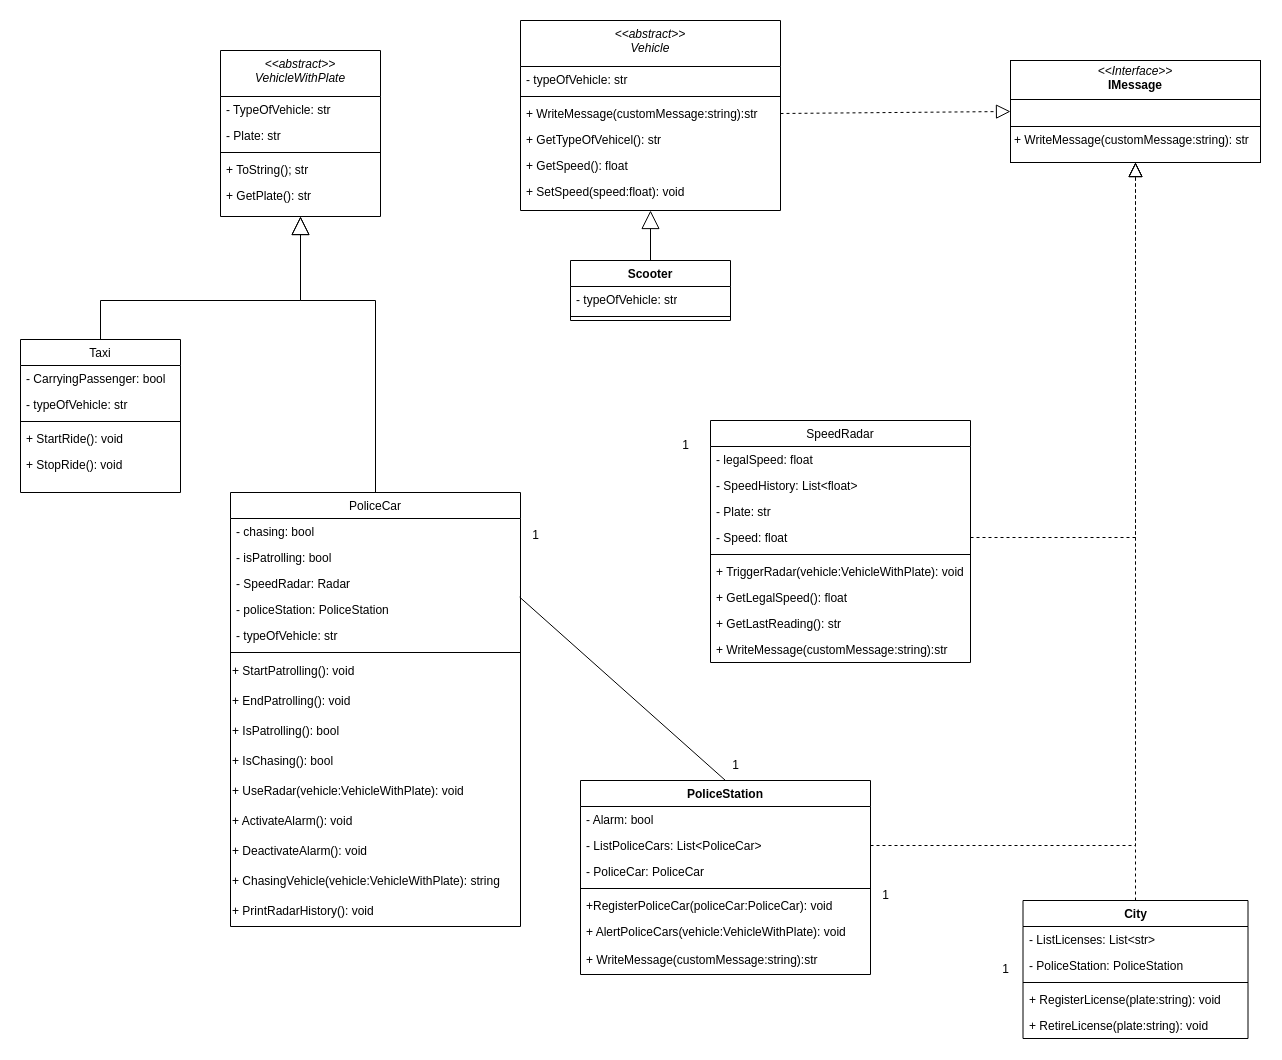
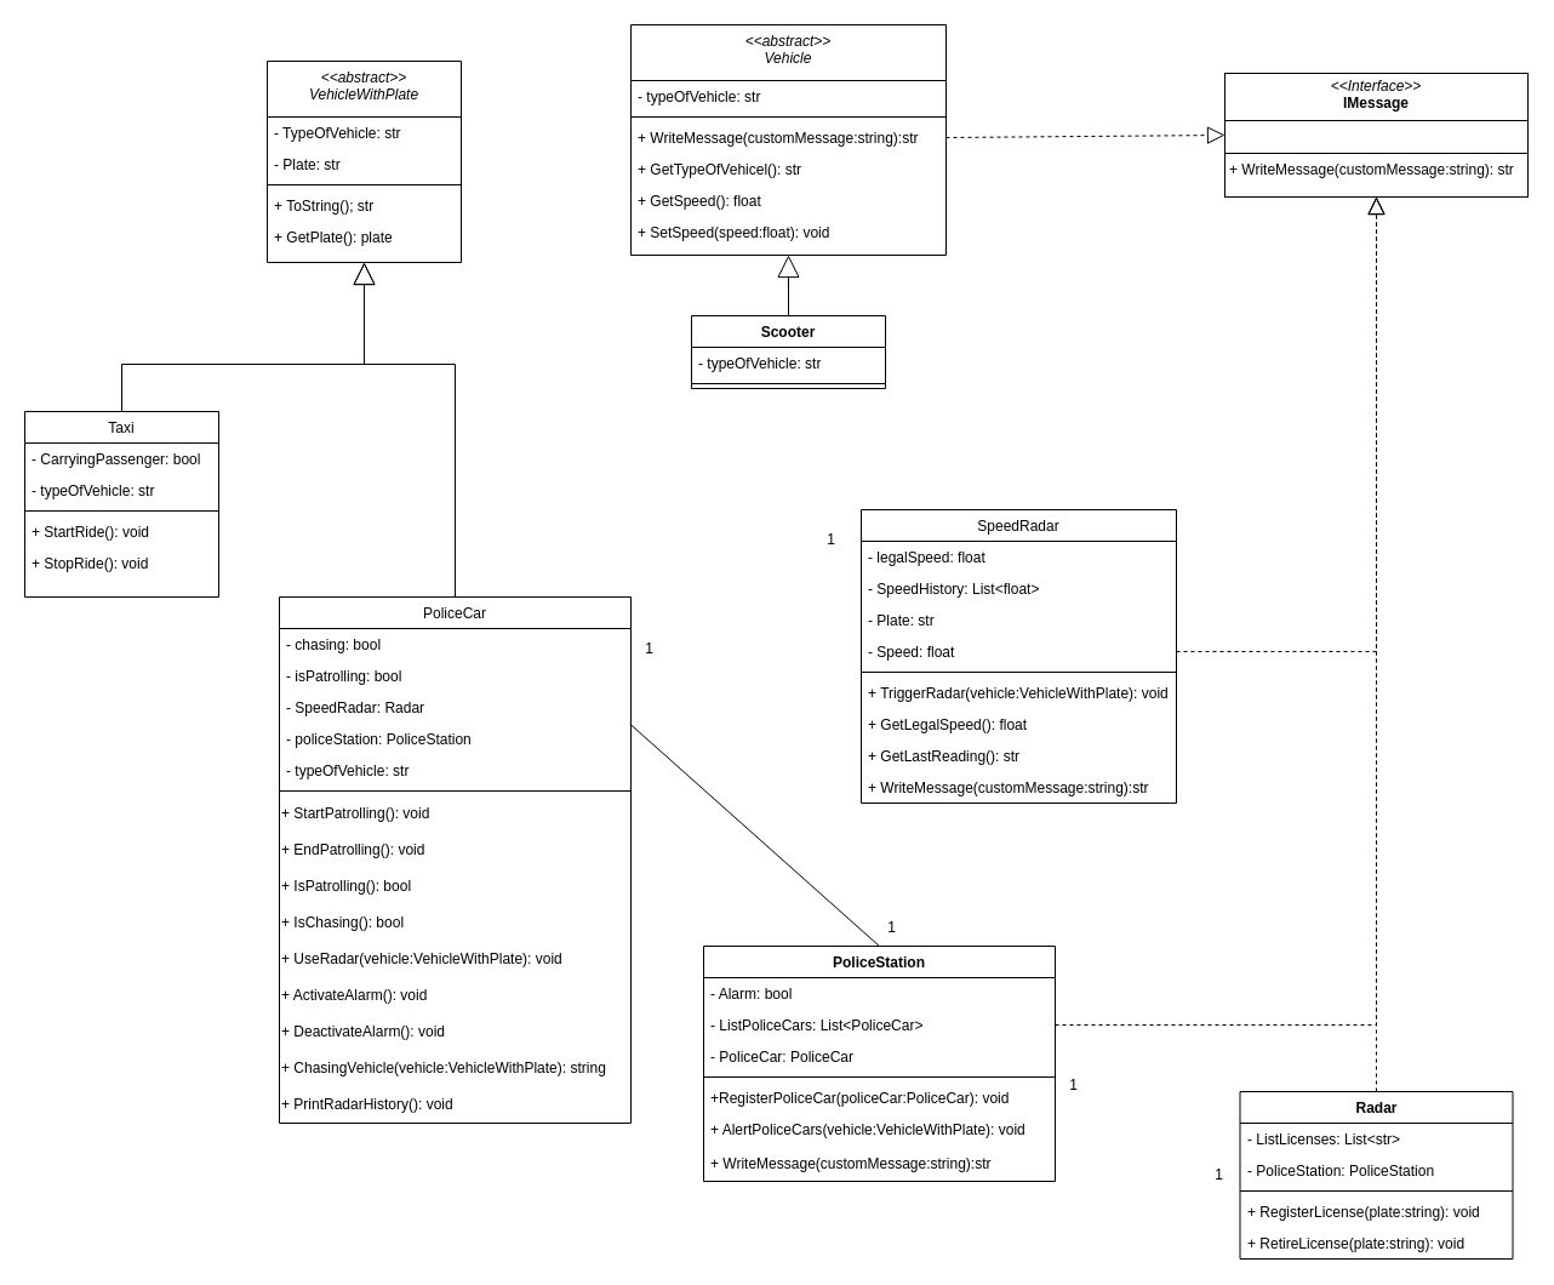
- <mxCell id="7" value="+ GetPlate(): str" style="text;align=left;verticalAlign=top;spacingLeft=4;spacingRight=4;overflow=hidden;rotatable=0;points=[[0,0.5],[1,0.5]];portConstraint=eastwest;" parent="2" vertex="1"><mxGeometry y="132" width="160" height="26" as="geometry" /></mxCell>
+ <mxCell id="7" value="+ GetPlate(): plate" style="text;align=left;verticalAlign=top;spacingLeft=4;spacingRight=4;overflow=hidden;rotatable=0;points=[[0,0.5],[1,0.5]];portConstraint=eastwest;" parent="2" vertex="1"><mxGeometry y="132" width="160" height="26" as="geometry" /></mxCell>
- <mxCell id="50" value="City" style="swimlane;fontStyle=1;align=center;verticalAlign=top;childLayout=stackLayout;horizontal=1;startSize=26;horizontalStack=0;resizeParent=1;resizeParentMax=0;resizeLast=0;collapsible=1;marginBottom=0;whiteSpace=wrap;html=1;" parent="1" vertex="1"><mxGeometry x="1022.5" y="900" width="225" height="138" as="geometry" /></mxCell>
+ <mxCell id="50" value="Radar" style="swimlane;fontStyle=1;align=center;verticalAlign=top;childLayout=stackLayout;horizontal=1;startSize=26;horizontalStack=0;resizeParent=1;resizeParentMax=0;resizeLast=0;collapsible=1;marginBottom=0;whiteSpace=wrap;html=1;" parent="1" vertex="1"><mxGeometry x="1022.5" y="900" width="225" height="138" as="geometry" /></mxCell>
